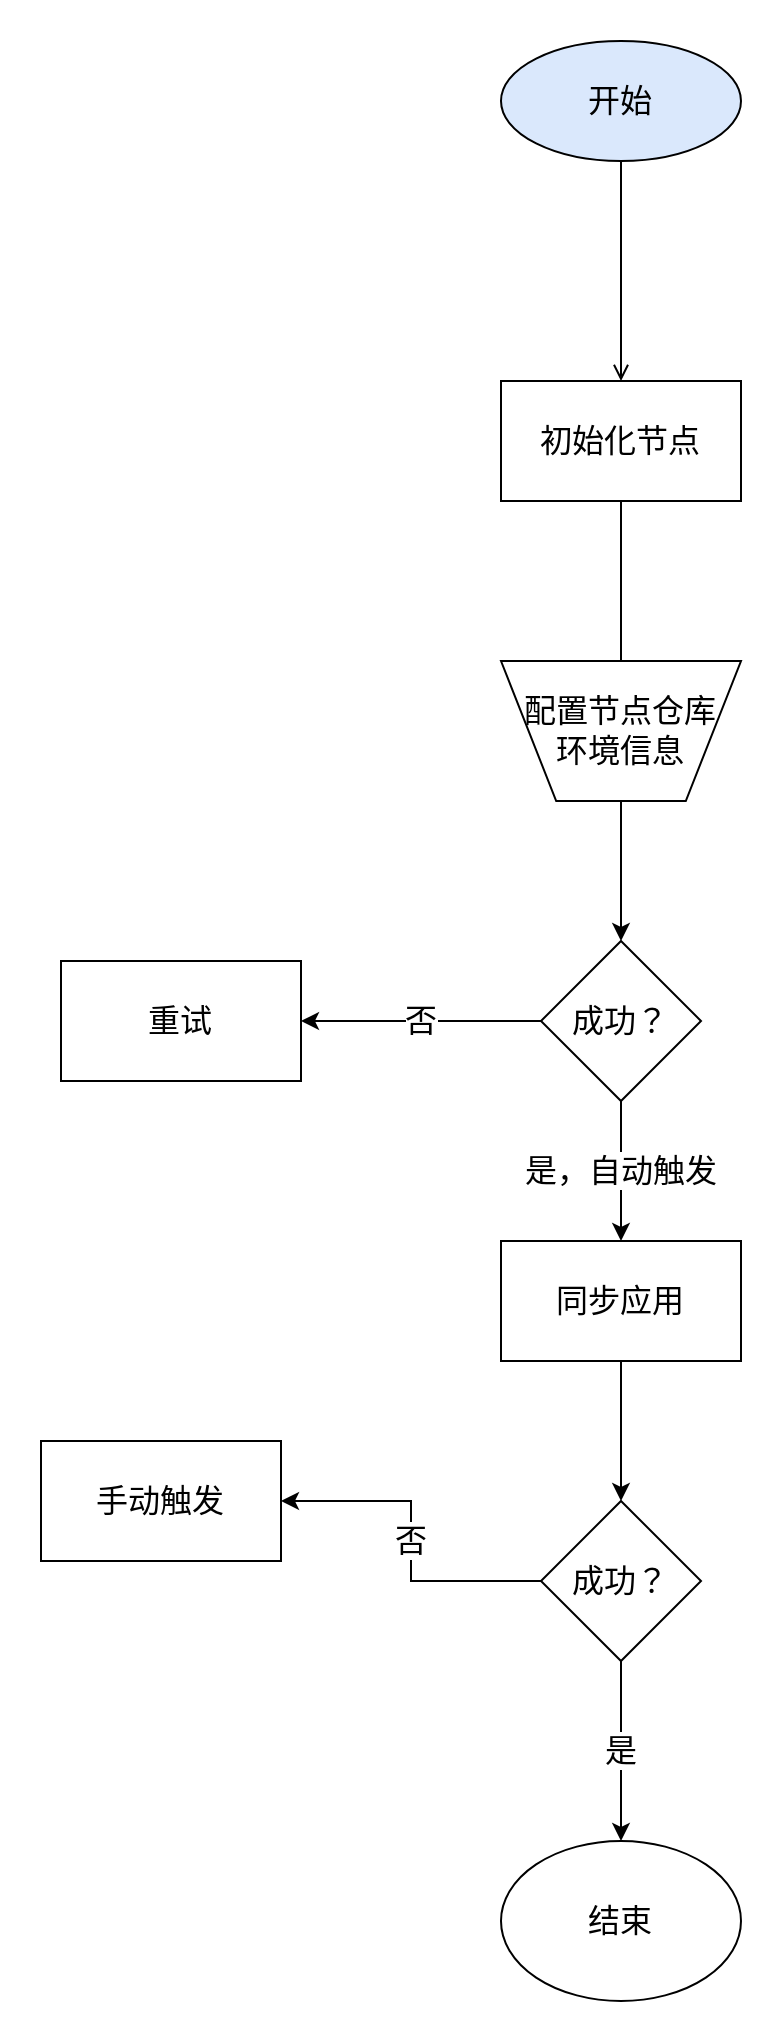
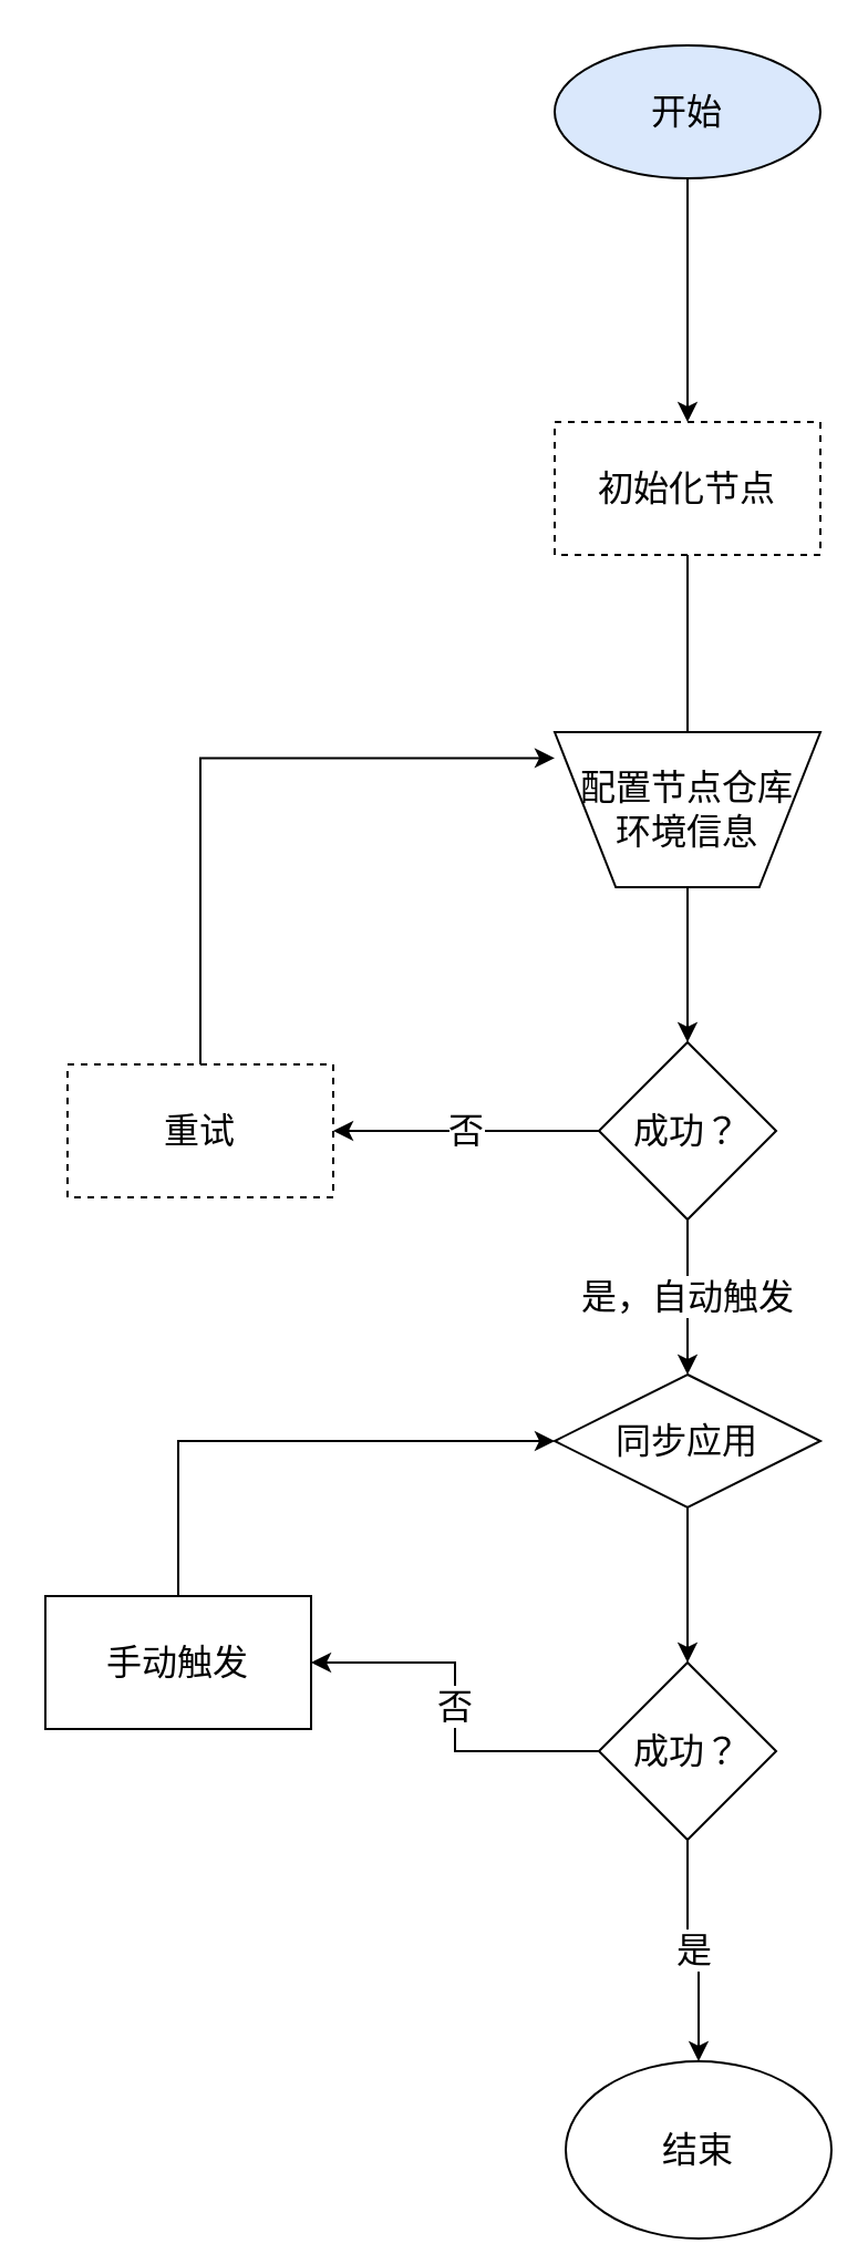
- <mxCell id="2" value="" style="edgeStyle=orthogonalEdgeStyle;rounded=0;orthogonalLoop=1;jettySize=auto;html=1;fontSize=16;endArrow=open;" edge="1" parent="1" source="3" target="5"><mxGeometry relative="1" as="geometry" /></mxCell>
+ <mxCell id="2" value="" style="edgeStyle=orthogonalEdgeStyle;rounded=0;orthogonalLoop=1;jettySize=auto;html=1;fontSize=16;" edge="1" parent="1" source="3" target="5"><mxGeometry relative="1" as="geometry" /></mxCell>
- <mxCell id="5" value="初始化节点" style="whiteSpace=wrap;html=1;fontSize=16;" vertex="1" parent="1"><mxGeometry x="250" y="190" width="120" height="60" as="geometry" /></mxCell>
+ <mxCell id="5" value="初始化节点" style="whiteSpace=wrap;html=1;fontSize=16;dashed=1;" vertex="1" parent="1"><mxGeometry x="250" y="190" width="120" height="60" as="geometry" /></mxCell>
+ <mxCell id="13" style="edgeStyle=orthogonalEdgeStyle;rounded=0;orthogonalLoop=1;jettySize=auto;html=1;exitX=0.5;exitY=0;exitDx=0;exitDy=0;fontSize=16;entryX=0;entryY=0.833;entryDx=0;entryDy=0;entryPerimeter=0;" edge="1" parent="1" source="14" target="7"><mxGeometry relative="1" as="geometry" /></mxCell>
- <mxCell id="14" value="重试" style="whiteSpace=wrap;html=1;fontSize=16;" vertex="1" parent="1"><mxGeometry x="30" y="480" width="120" height="60" as="geometry" /></mxCell>
+ <mxCell id="14" value="重试" style="whiteSpace=wrap;html=1;fontSize=16;dashed=1;" vertex="1" parent="1"><mxGeometry x="30" y="480" width="120" height="60" as="geometry" /></mxCell>
+ <mxCell id="18" style="edgeStyle=orthogonalEdgeStyle;rounded=0;orthogonalLoop=1;jettySize=auto;html=1;entryX=0;entryY=0.5;entryDx=0;entryDy=0;exitX=0.5;exitY=0;exitDx=0;exitDy=0;fontSize=16;" edge="1" parent="1" source="19" target="9"><mxGeometry relative="1" as="geometry" /></mxCell>
- <mxCell id="9" value="同步应用" style="whiteSpace=wrap;html=1;fontSize=16;" vertex="1" parent="1"><mxGeometry x="250" y="620" width="120" height="60" as="geometry" /></mxCell>
+ <mxCell id="9" value="同步应用" style="rhombus;whiteSpace=wrap;html=1;fontSize=16;" vertex="1" parent="1"><mxGeometry x="250" y="620" width="120" height="60" as="geometry" /></mxCell>
- <mxCell id="20" value="结束" style="ellipse;whiteSpace=wrap;html=1;fontSize=16;" vertex="1" parent="1"><mxGeometry x="250" y="920" width="120" height="80" as="geometry" /></mxCell>
+ <mxCell id="20" value="结束" style="ellipse;whiteSpace=wrap;html=1;fontSize=16;" vertex="1" parent="1"><mxGeometry x="255" y="930" width="120" height="80" as="geometry" /></mxCell>
